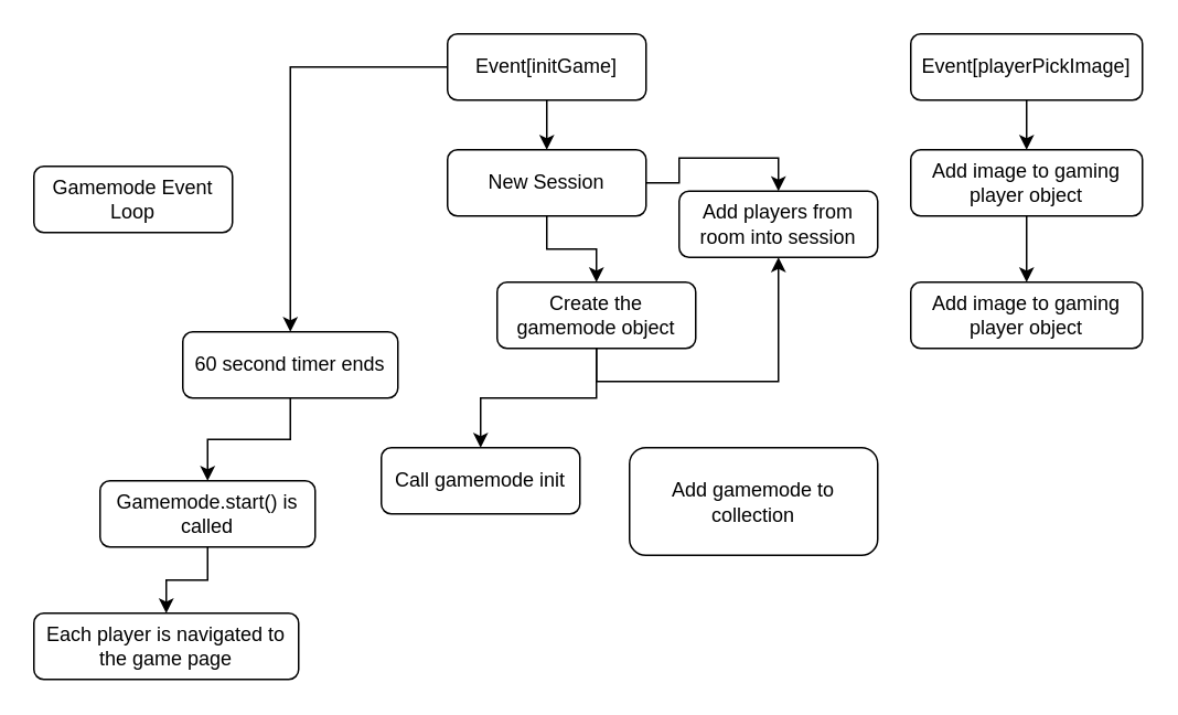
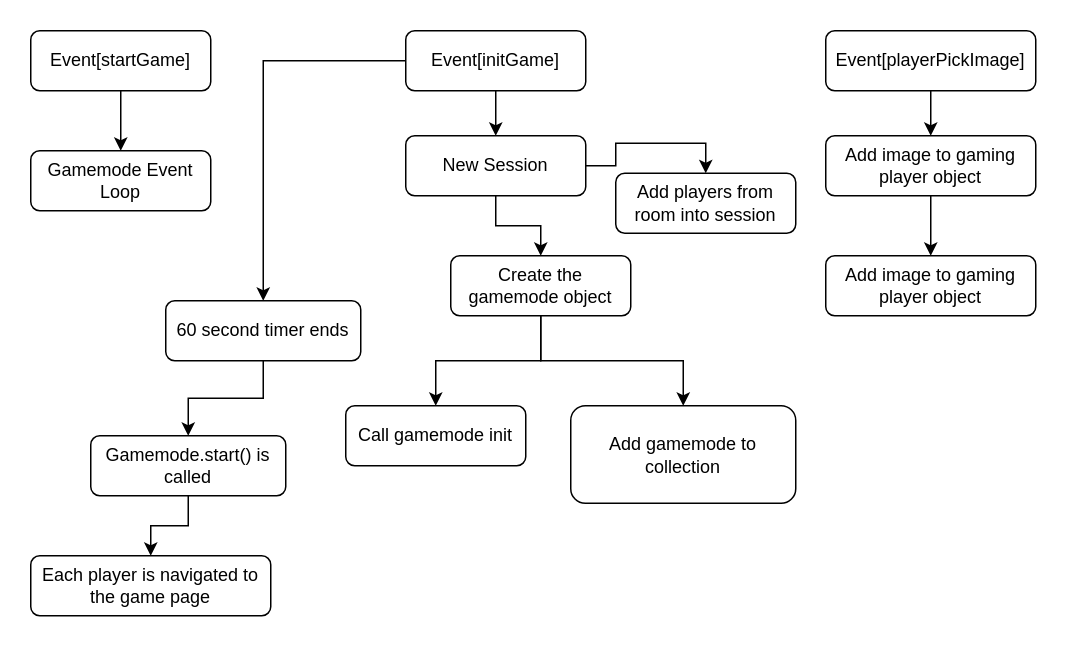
+ <mxCell id="10" value="Event[startGame]" style="rounded=1;whiteSpace=wrap;html=1;fontSize=12;glass=0;strokeWidth=1;shadow=0;" vertex="1" parent="1"><mxGeometry x="20" y="20" width="120" height="40" as="geometry" /></mxCell>
+ <mxCell id="9" style="edgeStyle=orthogonalEdgeStyle;rounded=0;orthogonalLoop=1;jettySize=auto;html=1;entryX=0.5;entryY=0;entryDx=0;entryDy=0;" edge="1" parent="1" source="10" target="11"><mxGeometry relative="1" as="geometry" /></mxCell>
- <mxCell id="13" style="edgeStyle=orthogonalEdgeStyle;rounded=0;orthogonalLoop=1;jettySize=auto;html=1;exitX=0.5;exitY=1;exitDx=0;exitDy=0;" edge="1" parent="1" source="14" target="8"><mxGeometry relative="1" as="geometry" /></mxCell>
+ <mxCell id="13" style="edgeStyle=orthogonalEdgeStyle;rounded=0;orthogonalLoop=1;jettySize=auto;html=1;exitX=0.5;exitY=1;exitDx=0;exitDy=0;entryX=0.5;entryY=0;entryDx=0;entryDy=0;" edge="1" parent="1" source="14" target="16"><mxGeometry relative="1" as="geometry" /></mxCell>
